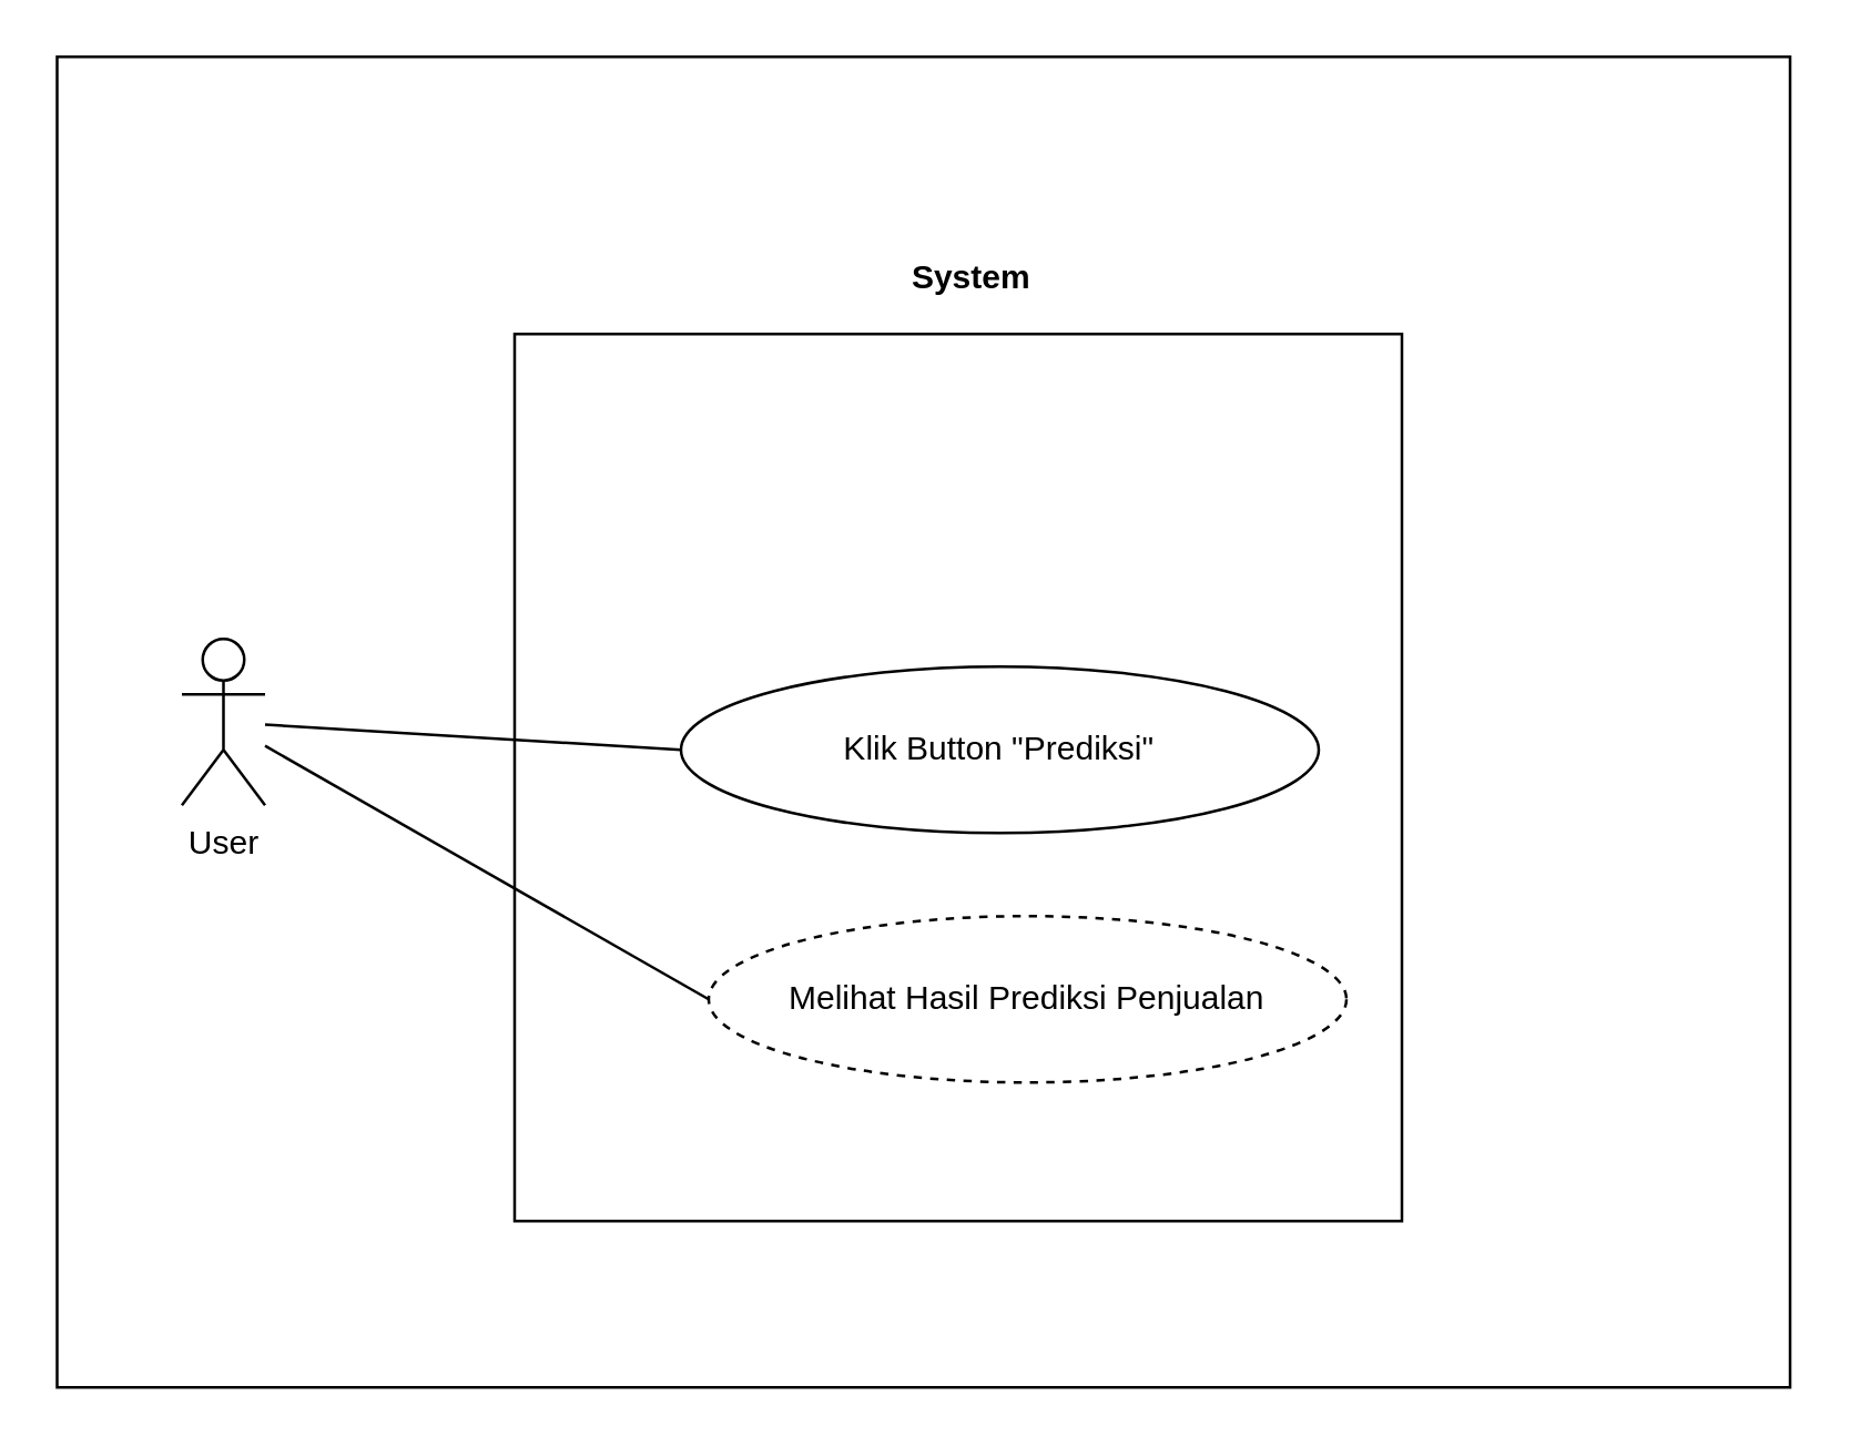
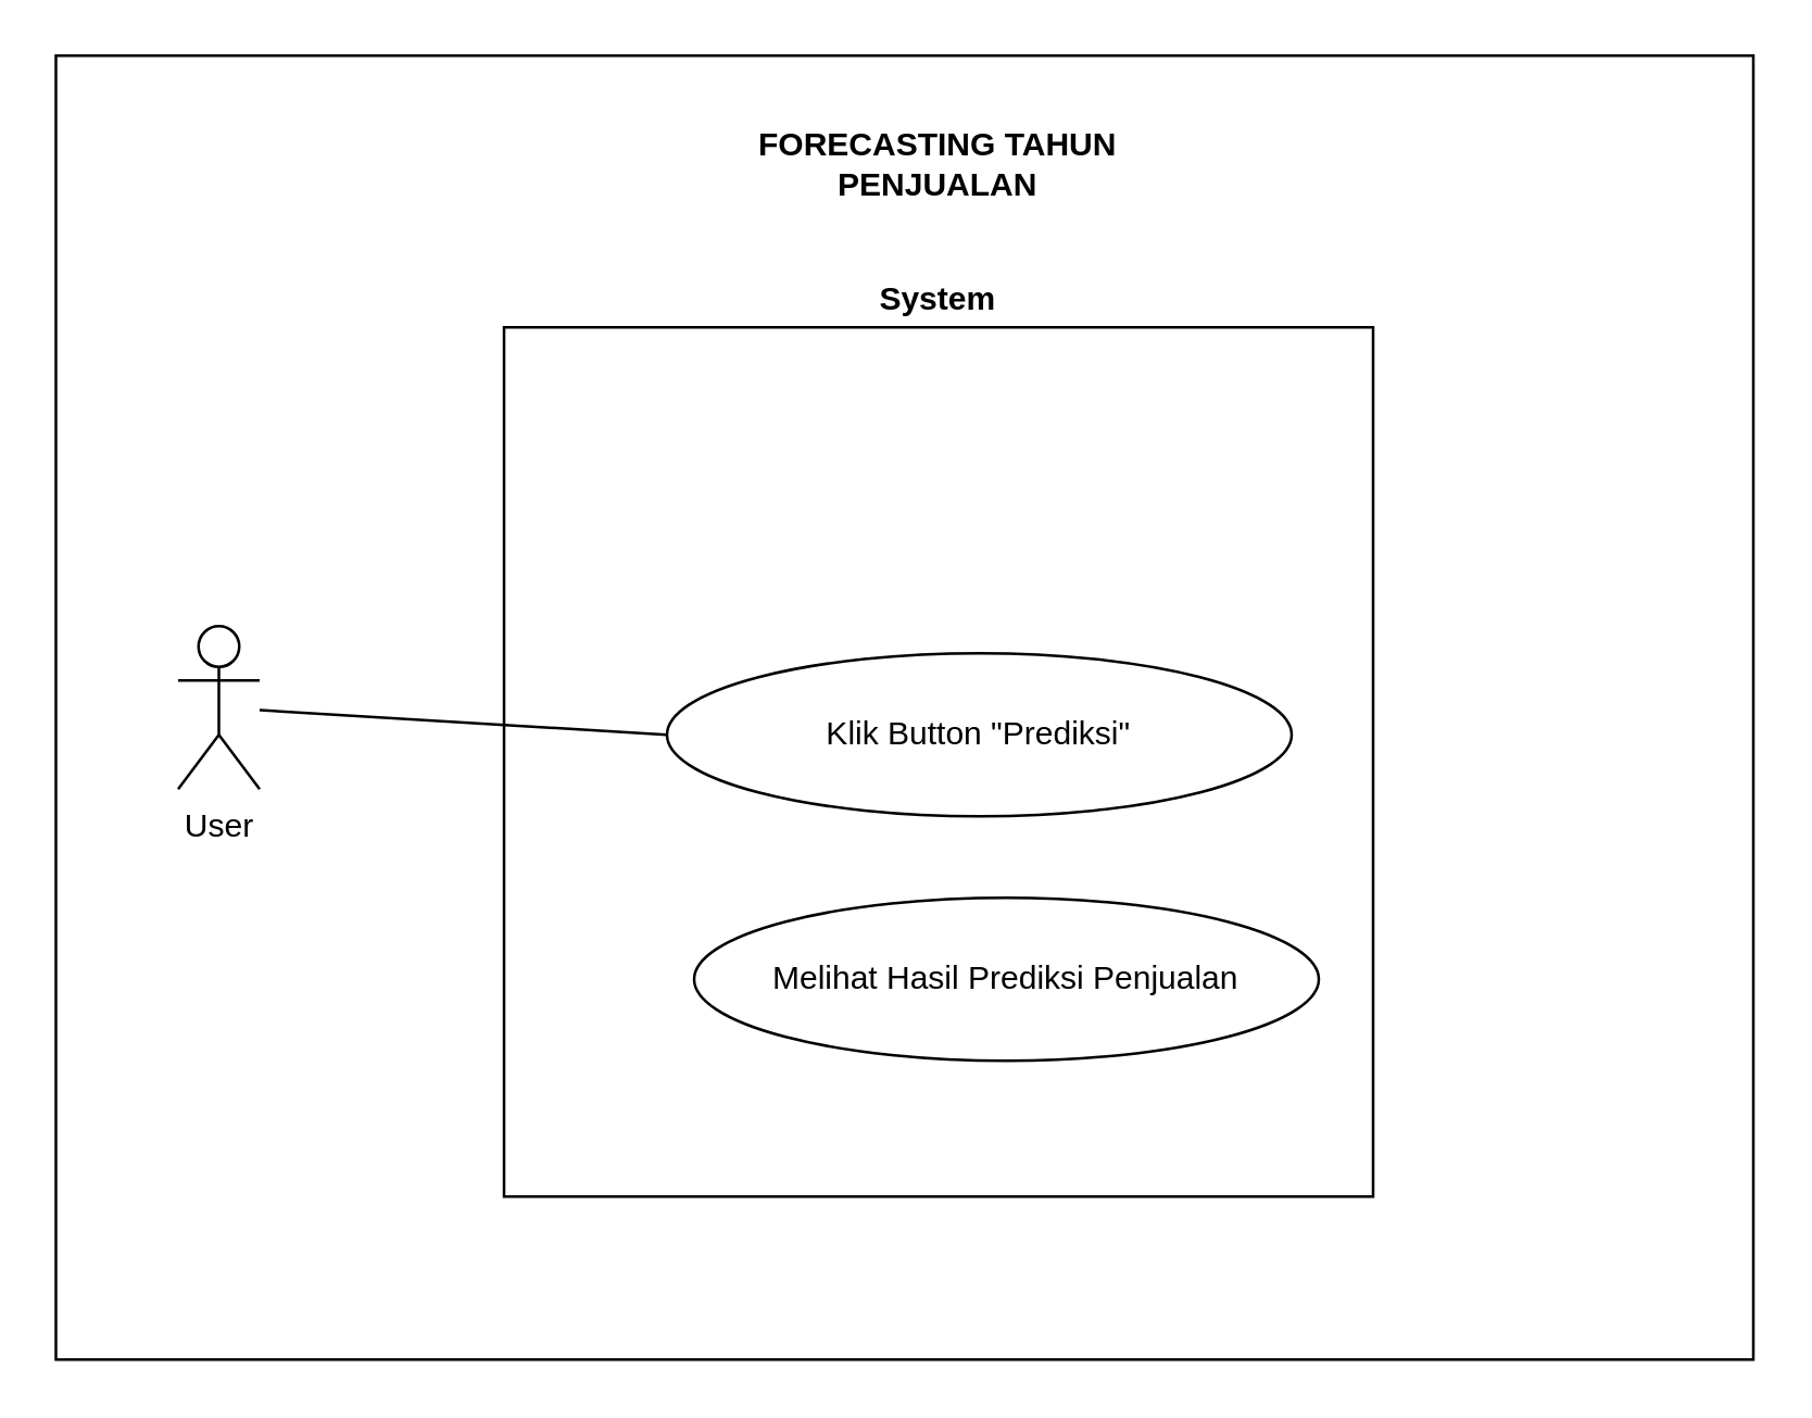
+ <mxCell id="10" value="&lt;b&gt;FORECASTING TAHUN PENJUALAN&lt;/b&gt;" style="text;html=1;strokeColor=none;fillColor=none;align=center;verticalAlign=middle;whiteSpace=wrap;rounded=0;" parent="1" vertex="1"><mxGeometry x="245" y="50" width="200" height="20" as="geometry" /></mxCell>
- <mxCell id="5" value="&lt;b&gt;System&lt;/b&gt;" style="text;html=1;strokeColor=none;fillColor=none;align=center;verticalAlign=middle;whiteSpace=wrap;rounded=0;" parent="1" vertex="1"><mxGeometry x="330" y="90" width="40" height="20" as="geometry" /></mxCell>
+ <mxCell id="5" value="&lt;b&gt;System&lt;/b&gt;" style="text;html=1;strokeColor=none;fillColor=none;align=center;verticalAlign=middle;whiteSpace=wrap;rounded=0;" parent="1" vertex="1"><mxGeometry x="325" y="100" width="40" height="20" as="geometry" /></mxCell>
- <mxCell id="9" value="" style="endArrow=none;html=1;entryX=0;entryY=0.5;entryDx=0;entryDy=0;" parent="1" source="3" target="7" edge="1"><mxGeometry width="50" height="50" relative="1" as="geometry"><mxPoint x="105" y="270.909" as="sourcePoint" /><mxPoint x="255" y="280" as="targetPoint" /></mxGeometry></mxCell>
- <mxCell id="7" value="Melihat Hasil Prediksi Penjualan" style="ellipse;whiteSpace=wrap;html=1;dashed=1;" parent="1" vertex="1"><mxGeometry x="255" y="330" width="230" height="60" as="geometry" /></mxCell>
+ <mxCell id="7" value="Melihat Hasil Prediksi Penjualan" style="ellipse;whiteSpace=wrap;html=1;" parent="1" vertex="1"><mxGeometry x="255" y="330" width="230" height="60" as="geometry" /></mxCell>
